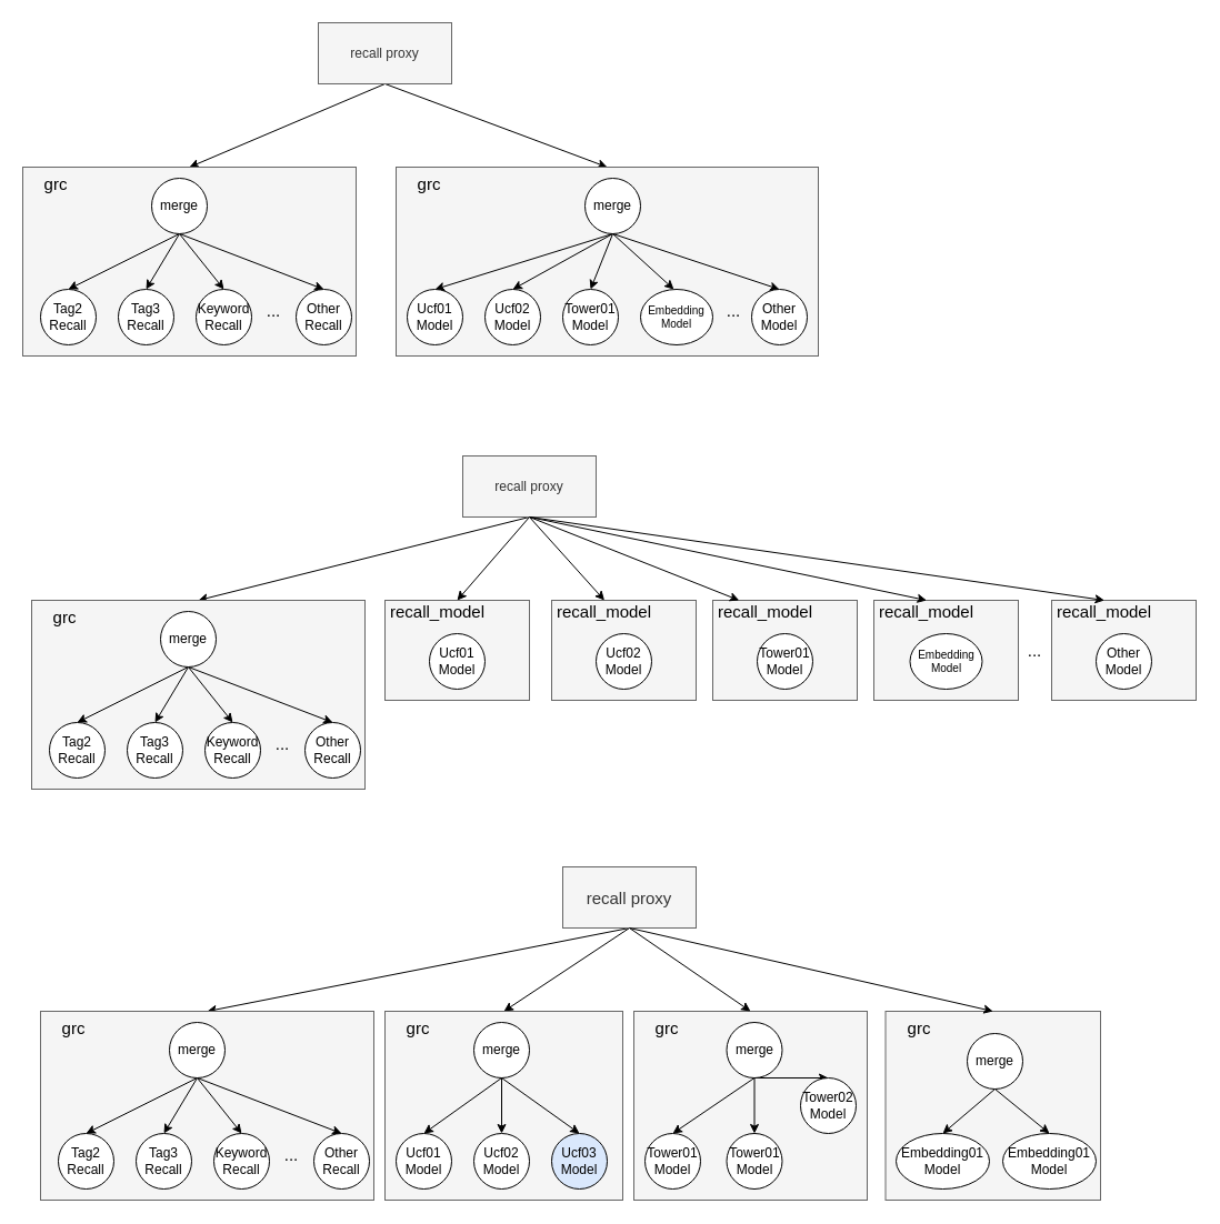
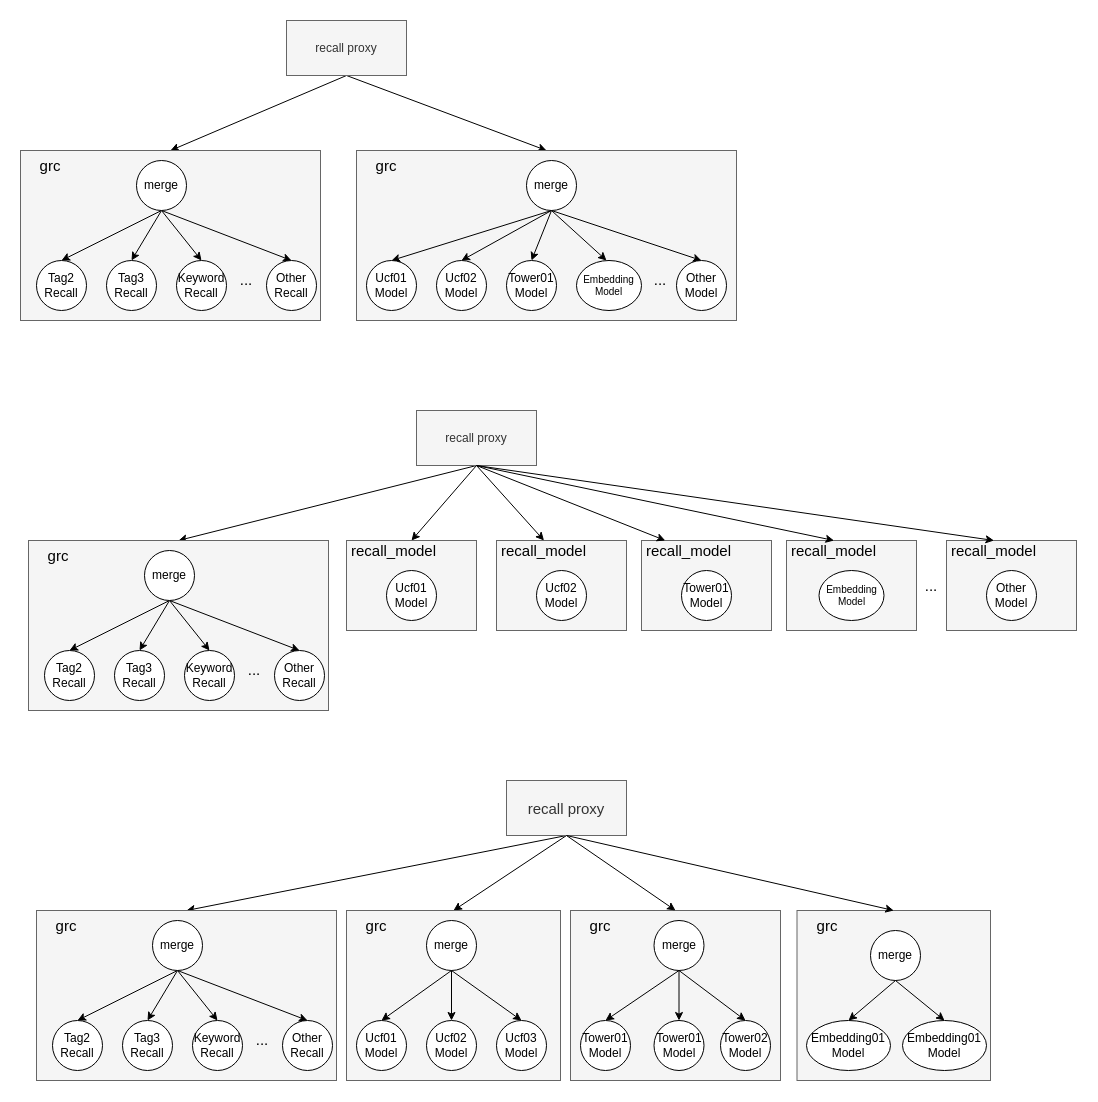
- <mxCell id="94" value="Tower02&lt;br&gt;Model" style="ellipse;whiteSpace=wrap;html=1;aspect=fixed;" vertex="1" parent="1"><mxGeometry x="720" y="970" width="50" height="50" as="geometry" /></mxCell>
+ <mxCell id="94" value="Tower02&lt;br&gt;Model" style="ellipse;whiteSpace=wrap;html=1;aspect=fixed;" vertex="1" parent="1"><mxGeometry x="720" y="1020" width="50" height="50" as="geometry" /></mxCell>
- <mxCell id="83" value="Ucf03&lt;br&gt;Model" style="ellipse;whiteSpace=wrap;html=1;aspect=fixed;fillColor=#dae8fc;" vertex="1" parent="1"><mxGeometry x="496" y="1020" width="50" height="50" as="geometry" /></mxCell>
+ <mxCell id="83" value="Ucf03&lt;br&gt;Model" style="ellipse;whiteSpace=wrap;html=1;aspect=fixed;" vertex="1" parent="1"><mxGeometry x="496" y="1020" width="50" height="50" as="geometry" /></mxCell>
